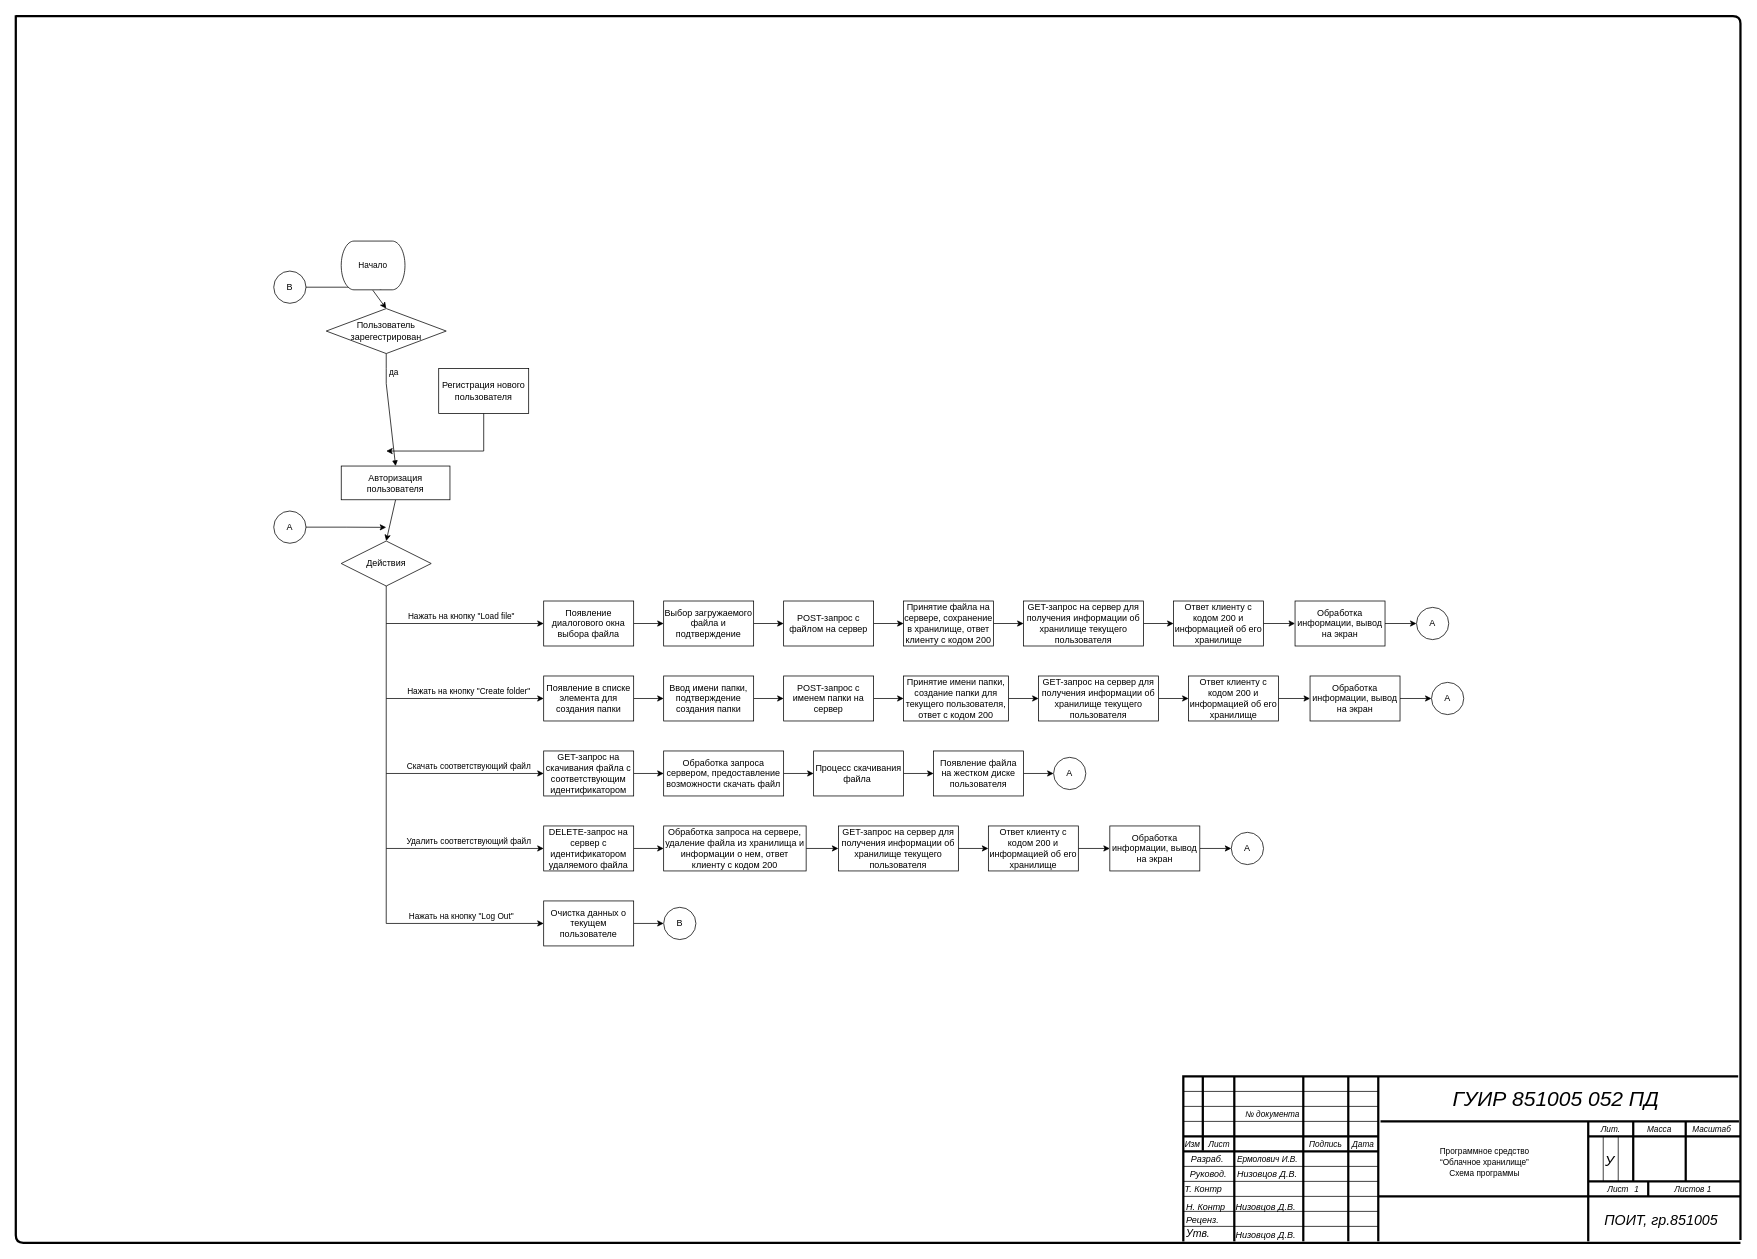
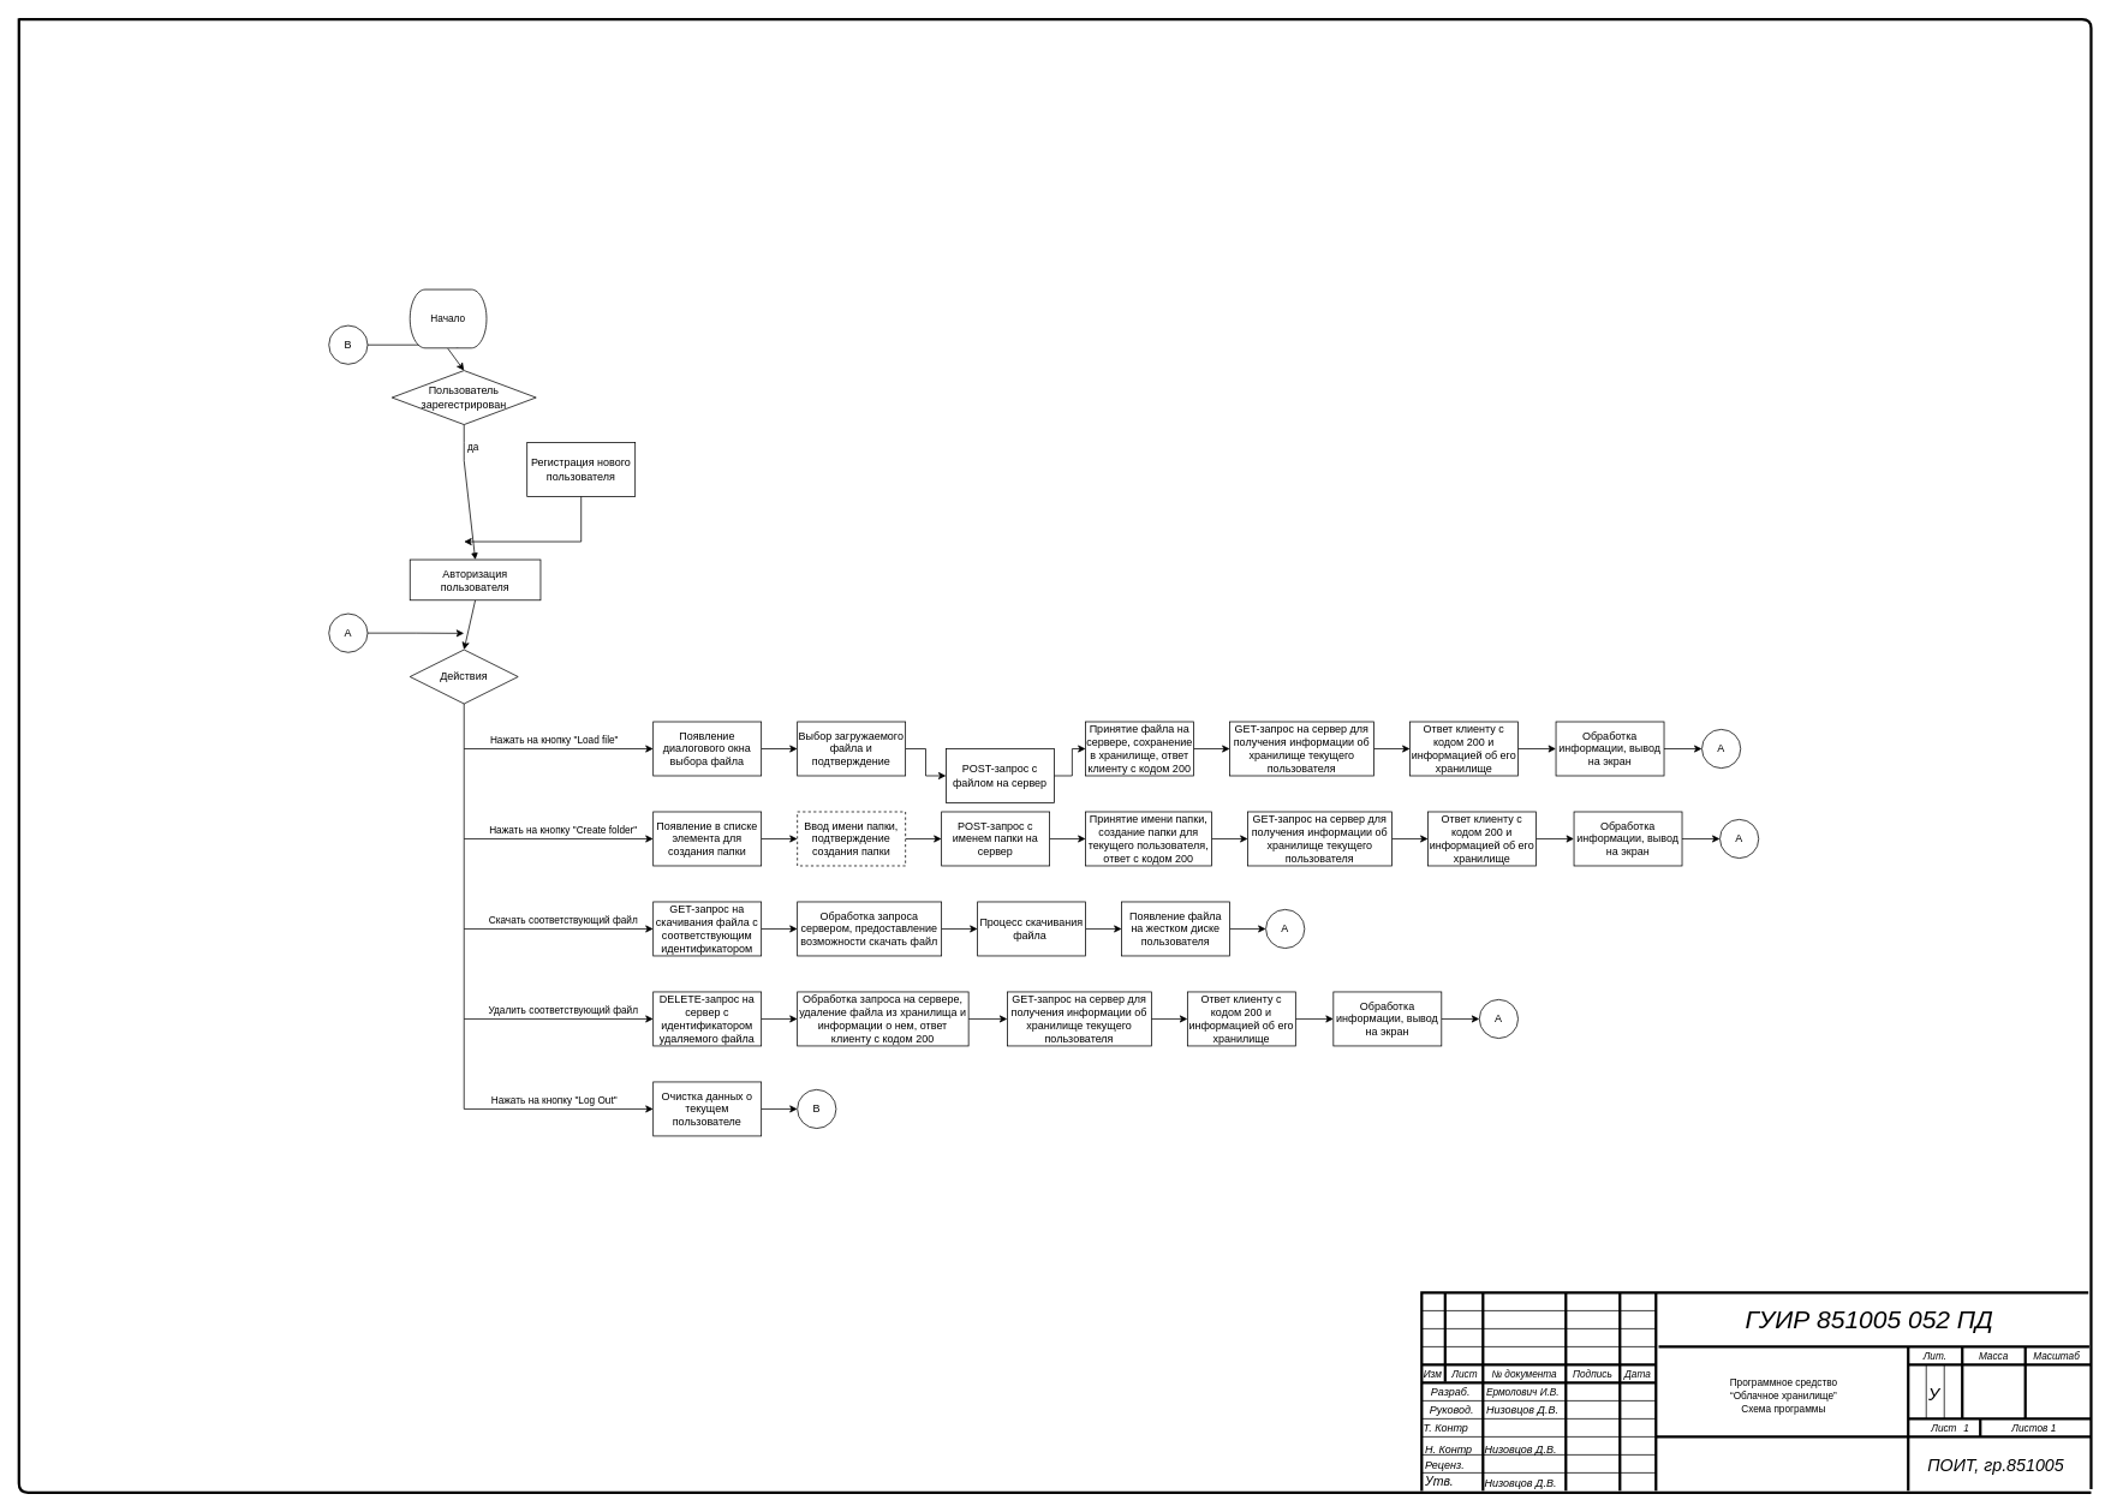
- <mxCell id="70" value="POST-запрос с файлом на сервер" style="rounded=0;whiteSpace=wrap;html=1;" vertex="1" parent="1"><mxGeometry x="1044" y="801" width="120" height="60" as="geometry" /></mxCell>
+ <mxCell id="70" value="POST-запрос с файлом на сервер" style="rounded=0;whiteSpace=wrap;html=1;" vertex="1" parent="1"><mxGeometry x="1049" y="831" width="120" height="60" as="geometry" /></mxCell>
- <mxCell id="86" value="Ввод имени папки, подтверждение создания папки" style="rounded=0;whiteSpace=wrap;html=1;" vertex="1" parent="1"><mxGeometry x="884" y="901" width="120" height="60" as="geometry" /></mxCell>
+ <mxCell id="86" value="Ввод имени папки, подтверждение создания папки" style="rounded=0;whiteSpace=wrap;html=1;dashed=1;" vertex="1" parent="1"><mxGeometry x="884" y="901" width="120" height="60" as="geometry" /></mxCell>
- <mxCell id="30" value="&lt;font style=&quot;font-size:11px;font-family:Arial;color:#000000;direction:ltr;letter-spacing:0px;line-height:120%;opacity:1&quot;&gt;&lt;i&gt;№ документа&lt;br/&gt;&lt;/i&gt;&lt;/font&gt;" style="verticalAlign=middle;align=center;vsdxID=283;fillColor=none;shape=stencil(nZBLDoAgDERP0z3SIyjew0SURgSD+Lu9kMZoXLhwN9O+tukAlrNpJg1SzDH4QW/URgNYgZTkjA4UkwJUgGXng+6DX1zLfmoymdXo17xh5zmRJ6Q42BWCfc2oJfdAr+Yv+AP9Cb7OJ3H/2JG1HNGz/84klThPVCc=);strokeColor=none;strokeWidth=4;spacingTop=-1;spacingBottom=-1;spacingLeft=-1;spacingRight=-1;labelBackgroundColor=none;html=1;whiteSpace=wrap;" parent="1" vertex="1"><mxGeometry x="1652" y="1477" width="88" height="16" as="geometry" /></mxCell>
+ <mxCell id="30" value="&lt;font style=&quot;font-size:11px;font-family:Arial;color:#000000;direction:ltr;letter-spacing:0px;line-height:120%;opacity:1&quot;&gt;&lt;i&gt;№ документа&lt;br/&gt;&lt;/i&gt;&lt;/font&gt;" style="verticalAlign=middle;align=center;vsdxID=283;fillColor=none;shape=stencil(nZBLDoAgDERP0z3SIyjew0SURgSD+Lu9kMZoXLhwN9O+tukAlrNpJg1SzDH4QW/URgNYgZTkjA4UkwJUgGXng+6DX1zLfmoymdXo17xh5zmRJ6Q42BWCfc2oJfdAr+Yv+AP9Cb7OJ3H/2JG1HNGz/84klThPVCc=);strokeColor=none;strokeWidth=4;spacingTop=-1;spacingBottom=-1;spacingLeft=-1;spacingRight=-1;labelBackgroundColor=none;html=1;whiteSpace=wrap;" parent="1" vertex="1"><mxGeometry x="1647" y="1517" width="88" height="16" as="geometry" /></mxCell>
